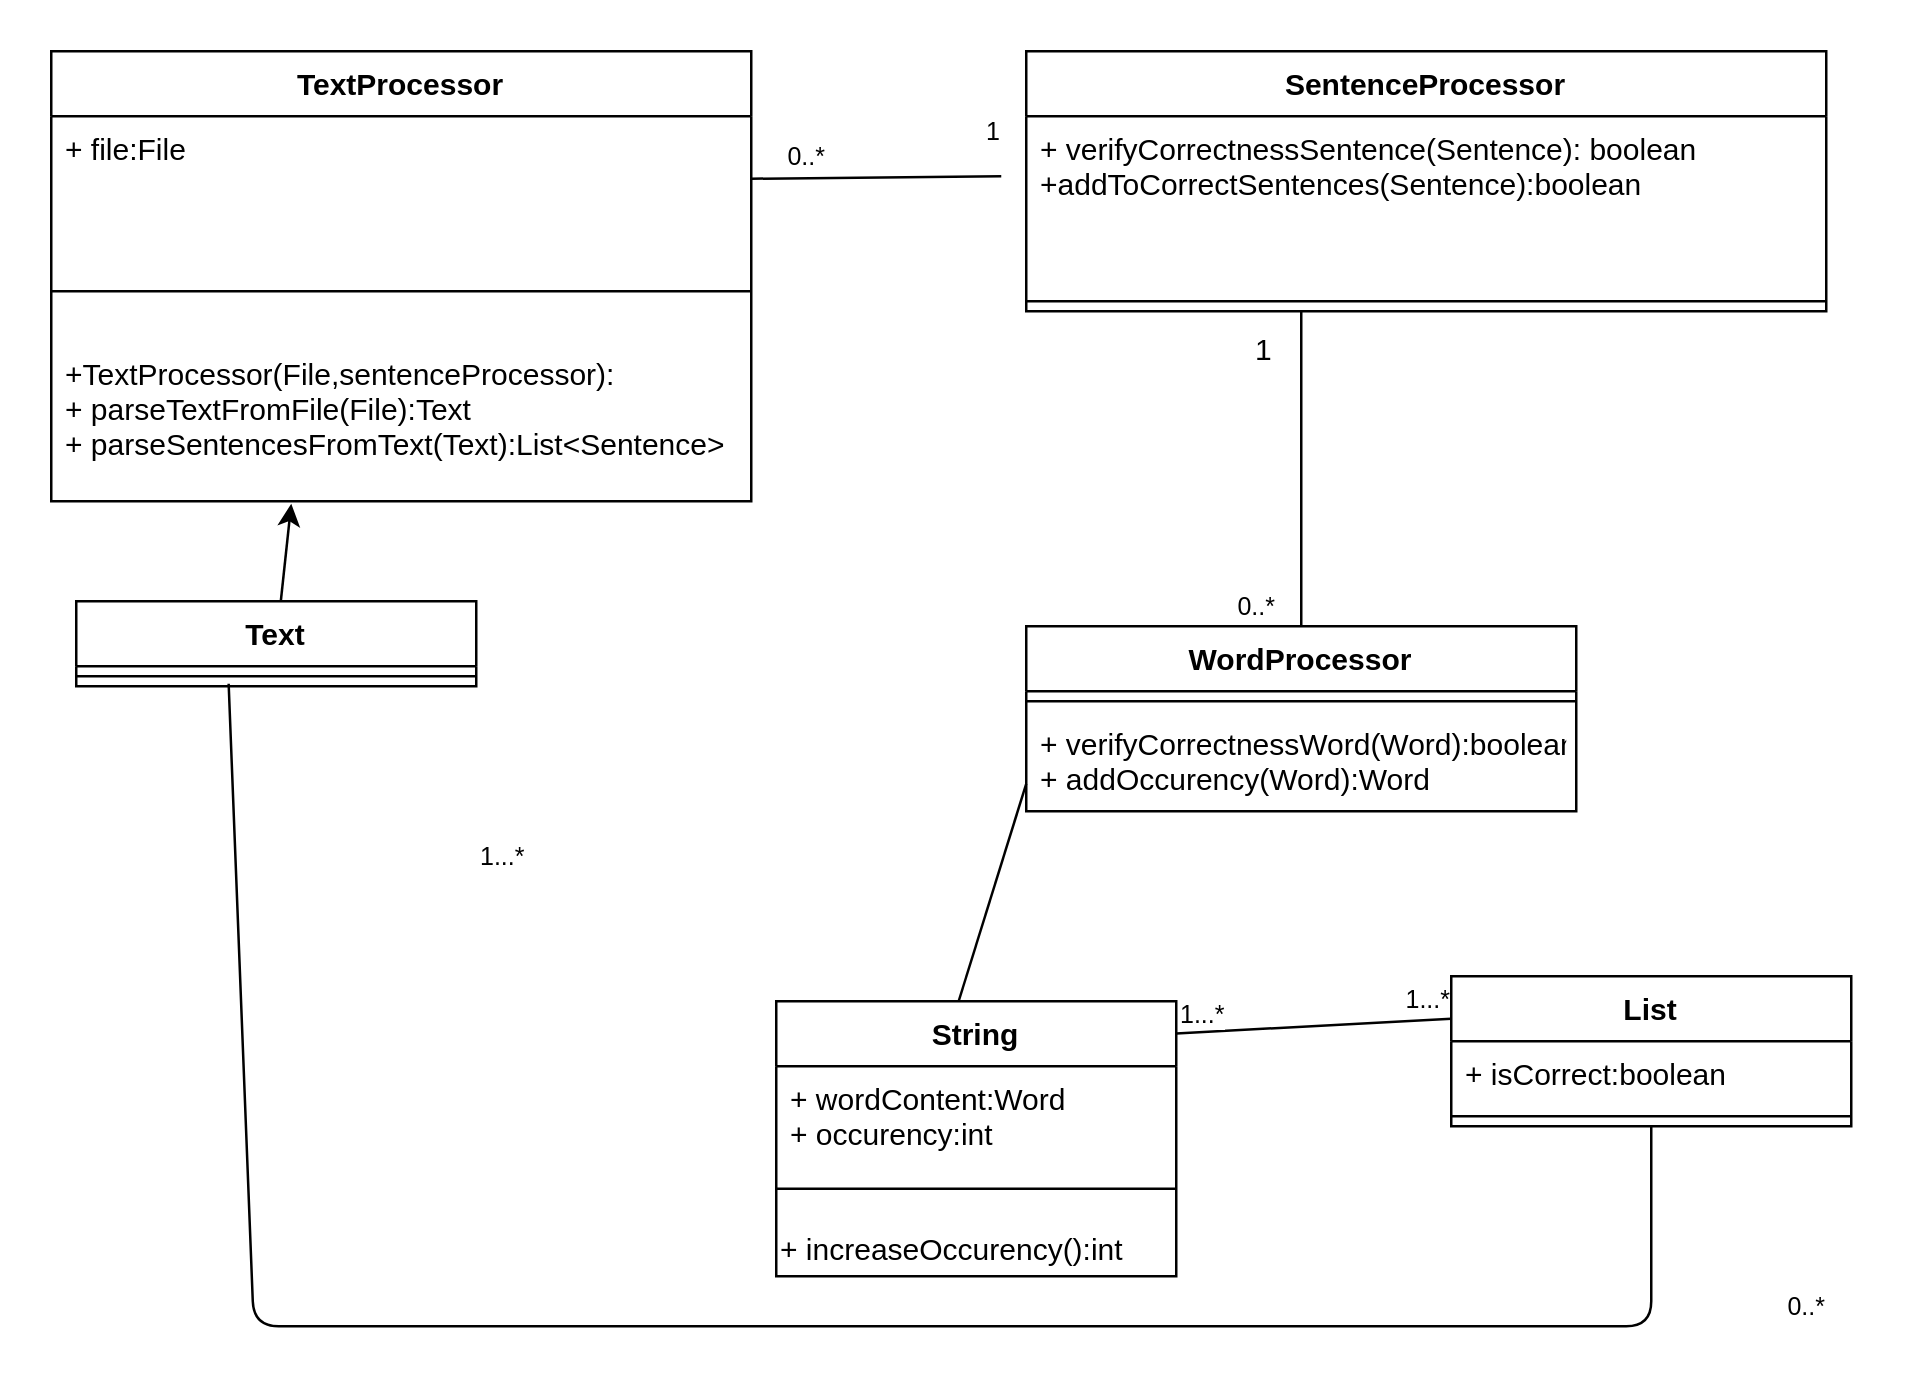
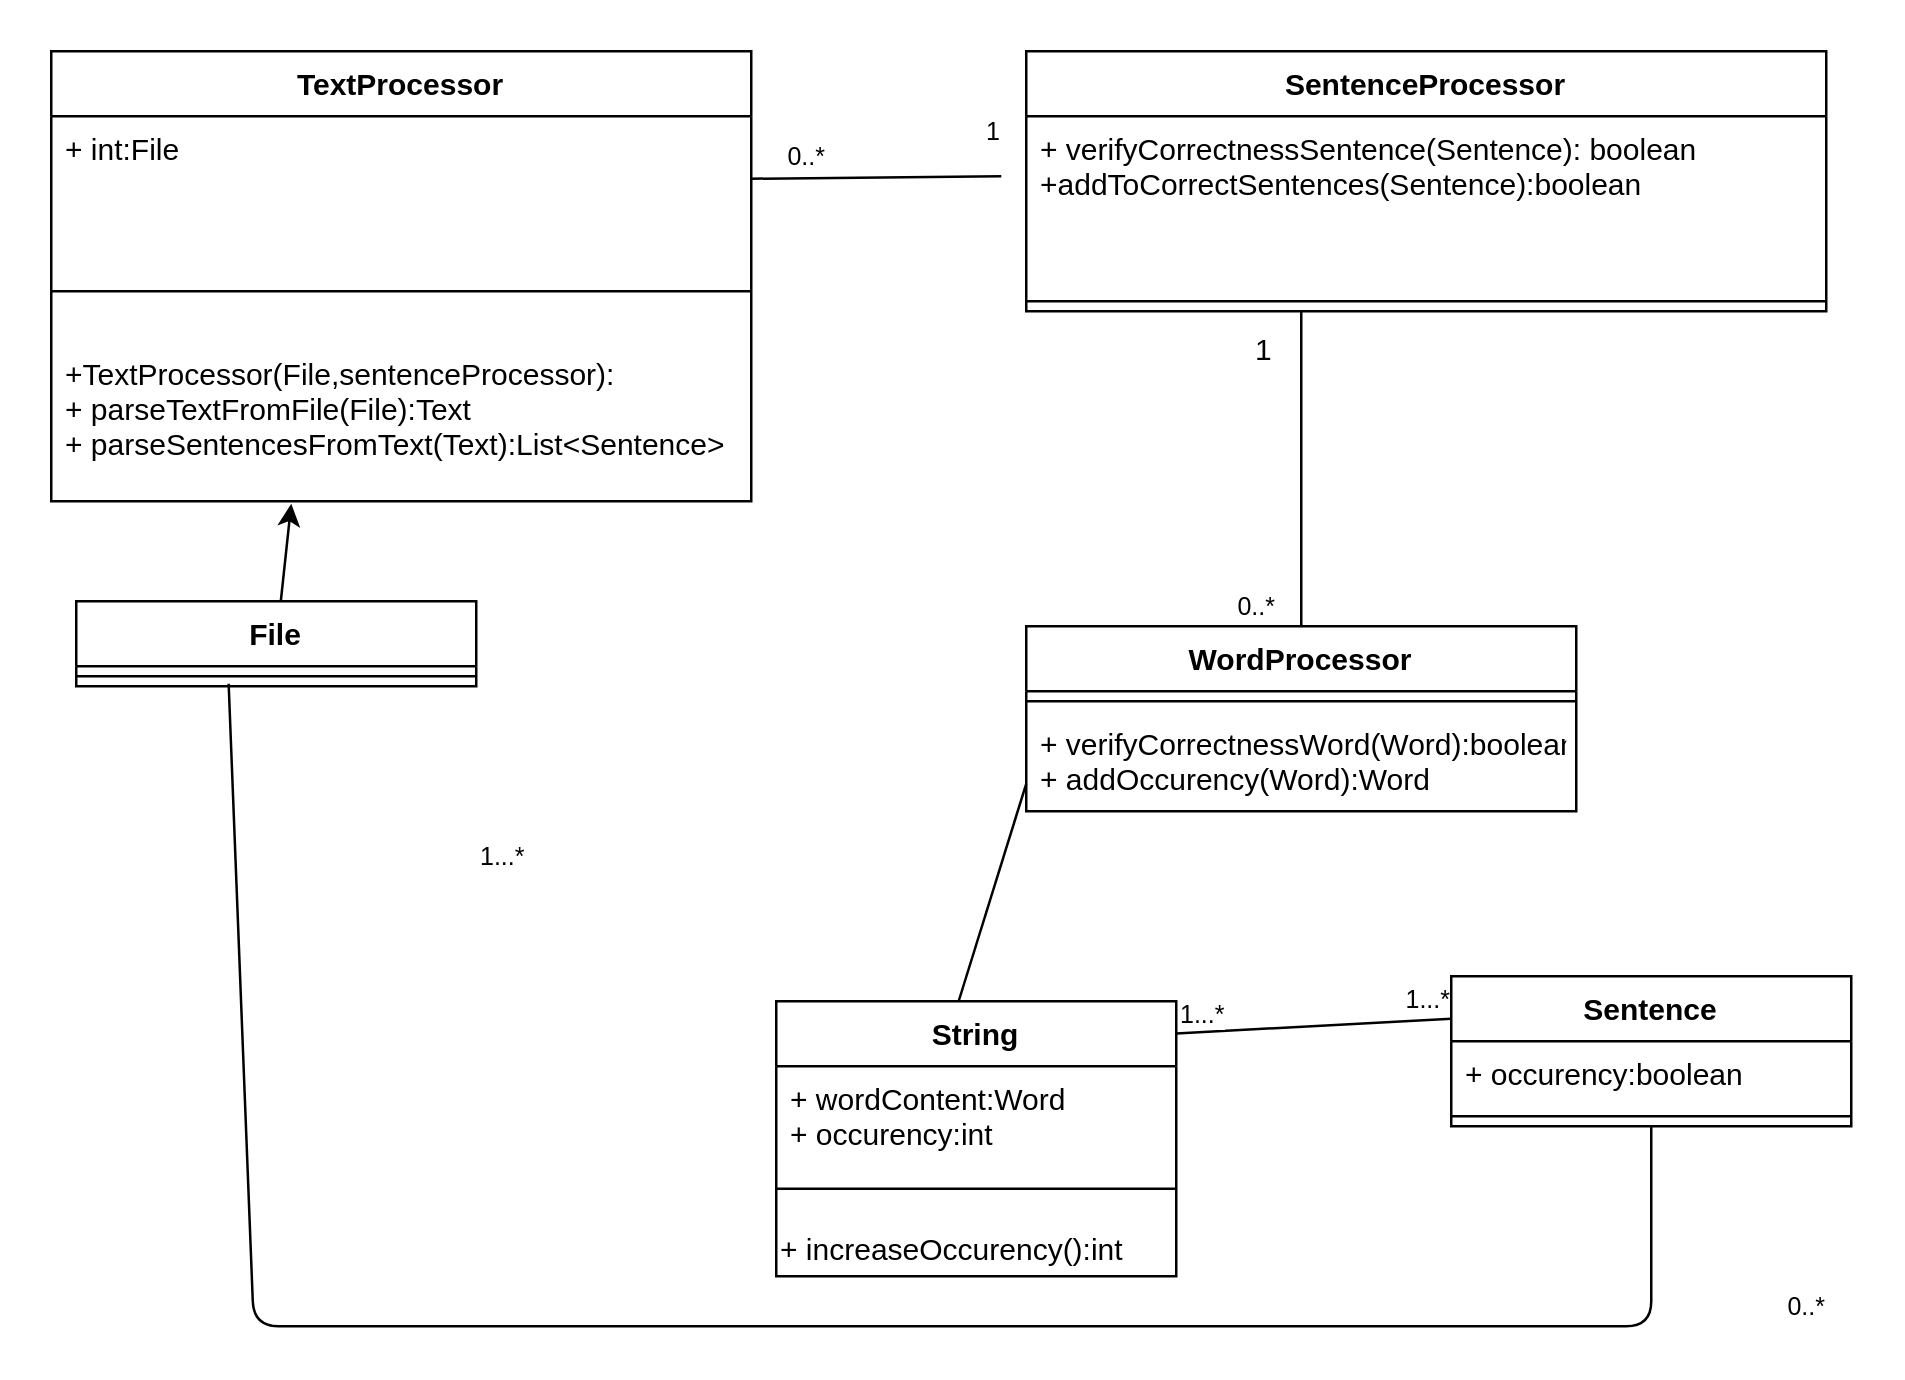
- <mxCell id="3" value="+ file:File&#10;&#10;" style="text;strokeColor=none;fillColor=none;align=left;verticalAlign=top;spacingLeft=4;spacingRight=4;overflow=hidden;rotatable=0;points=[[0,0.5],[1,0.5]];portConstraint=eastwest;" vertex="1" parent="2"><mxGeometry y="26" width="280" height="50" as="geometry" /></mxCell>
+ <mxCell id="3" value="+ int:File&#10;&#10;" style="text;strokeColor=none;fillColor=none;align=left;verticalAlign=top;spacingLeft=4;spacingRight=4;overflow=hidden;rotatable=0;points=[[0,0.5],[1,0.5]];portConstraint=eastwest;" vertex="1" parent="2"><mxGeometry y="26" width="280" height="50" as="geometry" /></mxCell>
- <mxCell id="35" value="Text" style="swimlane;fontStyle=1;align=center;verticalAlign=top;childLayout=stackLayout;horizontal=1;startSize=26;horizontalStack=0;resizeParent=1;resizeParentMax=0;resizeLast=0;collapsible=1;marginBottom=0;" vertex="1" parent="1"><mxGeometry x="30" y="240" width="160" height="34" as="geometry" /></mxCell>
+ <mxCell id="35" value="File" style="swimlane;fontStyle=1;align=center;verticalAlign=top;childLayout=stackLayout;horizontal=1;startSize=26;horizontalStack=0;resizeParent=1;resizeParentMax=0;resizeLast=0;collapsible=1;marginBottom=0;" vertex="1" parent="1"><mxGeometry x="30" y="240" width="160" height="34" as="geometry" /></mxCell>
- <mxCell id="9" value="List" style="swimlane;fontStyle=1;align=center;verticalAlign=top;childLayout=stackLayout;horizontal=1;startSize=26;horizontalStack=0;resizeParent=1;resizeParentMax=0;resizeLast=0;collapsible=1;marginBottom=0;" vertex="1" parent="1"><mxGeometry x="580" y="390" width="160" height="60" as="geometry" /></mxCell>
+ <mxCell id="9" value="Sentence" style="swimlane;fontStyle=1;align=center;verticalAlign=top;childLayout=stackLayout;horizontal=1;startSize=26;horizontalStack=0;resizeParent=1;resizeParentMax=0;resizeLast=0;collapsible=1;marginBottom=0;" vertex="1" parent="1"><mxGeometry x="580" y="390" width="160" height="60" as="geometry" /></mxCell>
- <mxCell id="10" value="+ isCorrect:boolean" style="text;strokeColor=none;fillColor=none;align=left;verticalAlign=top;spacingLeft=4;spacingRight=4;overflow=hidden;rotatable=0;points=[[0,0.5],[1,0.5]];portConstraint=eastwest;" vertex="1" parent="9"><mxGeometry y="26" width="160" height="26" as="geometry" /></mxCell>
+ <mxCell id="10" value="+ occurency:boolean" style="text;strokeColor=none;fillColor=none;align=left;verticalAlign=top;spacingLeft=4;spacingRight=4;overflow=hidden;rotatable=0;points=[[0,0.5],[1,0.5]];portConstraint=eastwest;" vertex="1" parent="9"><mxGeometry y="26" width="160" height="26" as="geometry" /></mxCell>
